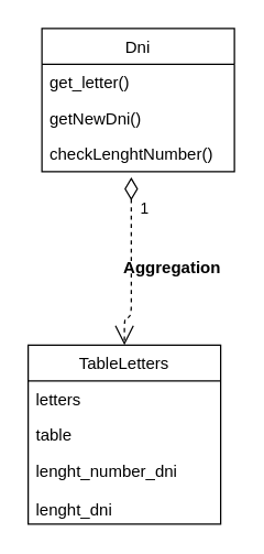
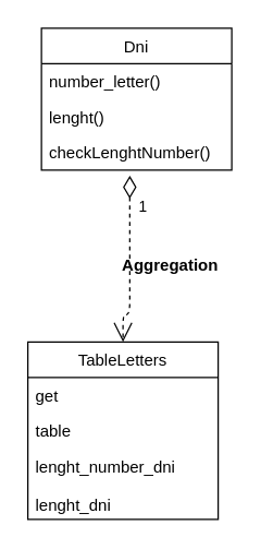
- <mxCell id="3" value="get_letter()" style="text;strokeColor=none;fillColor=none;align=left;verticalAlign=top;spacingLeft=4;spacingRight=4;overflow=hidden;rotatable=0;points=[[0,0.5],[1,0.5]];portConstraint=eastwest;" vertex="1" parent="2"><mxGeometry y="26" width="140" height="26" as="geometry" /></mxCell>
+ <mxCell id="3" value="number_letter()" style="text;strokeColor=none;fillColor=none;align=left;verticalAlign=top;spacingLeft=4;spacingRight=4;overflow=hidden;rotatable=0;points=[[0,0.5],[1,0.5]];portConstraint=eastwest;" vertex="1" parent="2"><mxGeometry y="26" width="140" height="26" as="geometry" /></mxCell>
- <mxCell id="4" value="getNewDni()" style="text;strokeColor=none;fillColor=none;align=left;verticalAlign=top;spacingLeft=4;spacingRight=4;overflow=hidden;rotatable=0;points=[[0,0.5],[1,0.5]];portConstraint=eastwest;" vertex="1" parent="2"><mxGeometry y="52" width="140" height="26" as="geometry" /></mxCell>
+ <mxCell id="4" value="lenght()" style="text;strokeColor=none;fillColor=none;align=left;verticalAlign=top;spacingLeft=4;spacingRight=4;overflow=hidden;rotatable=0;points=[[0,0.5],[1,0.5]];portConstraint=eastwest;" vertex="1" parent="2"><mxGeometry y="52" width="140" height="26" as="geometry" /></mxCell>
- <mxCell id="7" value="letters" style="text;strokeColor=none;fillColor=none;align=left;verticalAlign=top;spacingLeft=4;spacingRight=4;overflow=hidden;rotatable=0;points=[[0,0.5],[1,0.5]];portConstraint=eastwest;" vertex="1" parent="6"><mxGeometry y="26" width="140" height="26" as="geometry" /></mxCell>
+ <mxCell id="7" value="get" style="text;strokeColor=none;fillColor=none;align=left;verticalAlign=top;spacingLeft=4;spacingRight=4;overflow=hidden;rotatable=0;points=[[0,0.5],[1,0.5]];portConstraint=eastwest;" vertex="1" parent="6"><mxGeometry y="26" width="140" height="26" as="geometry" /></mxCell>
